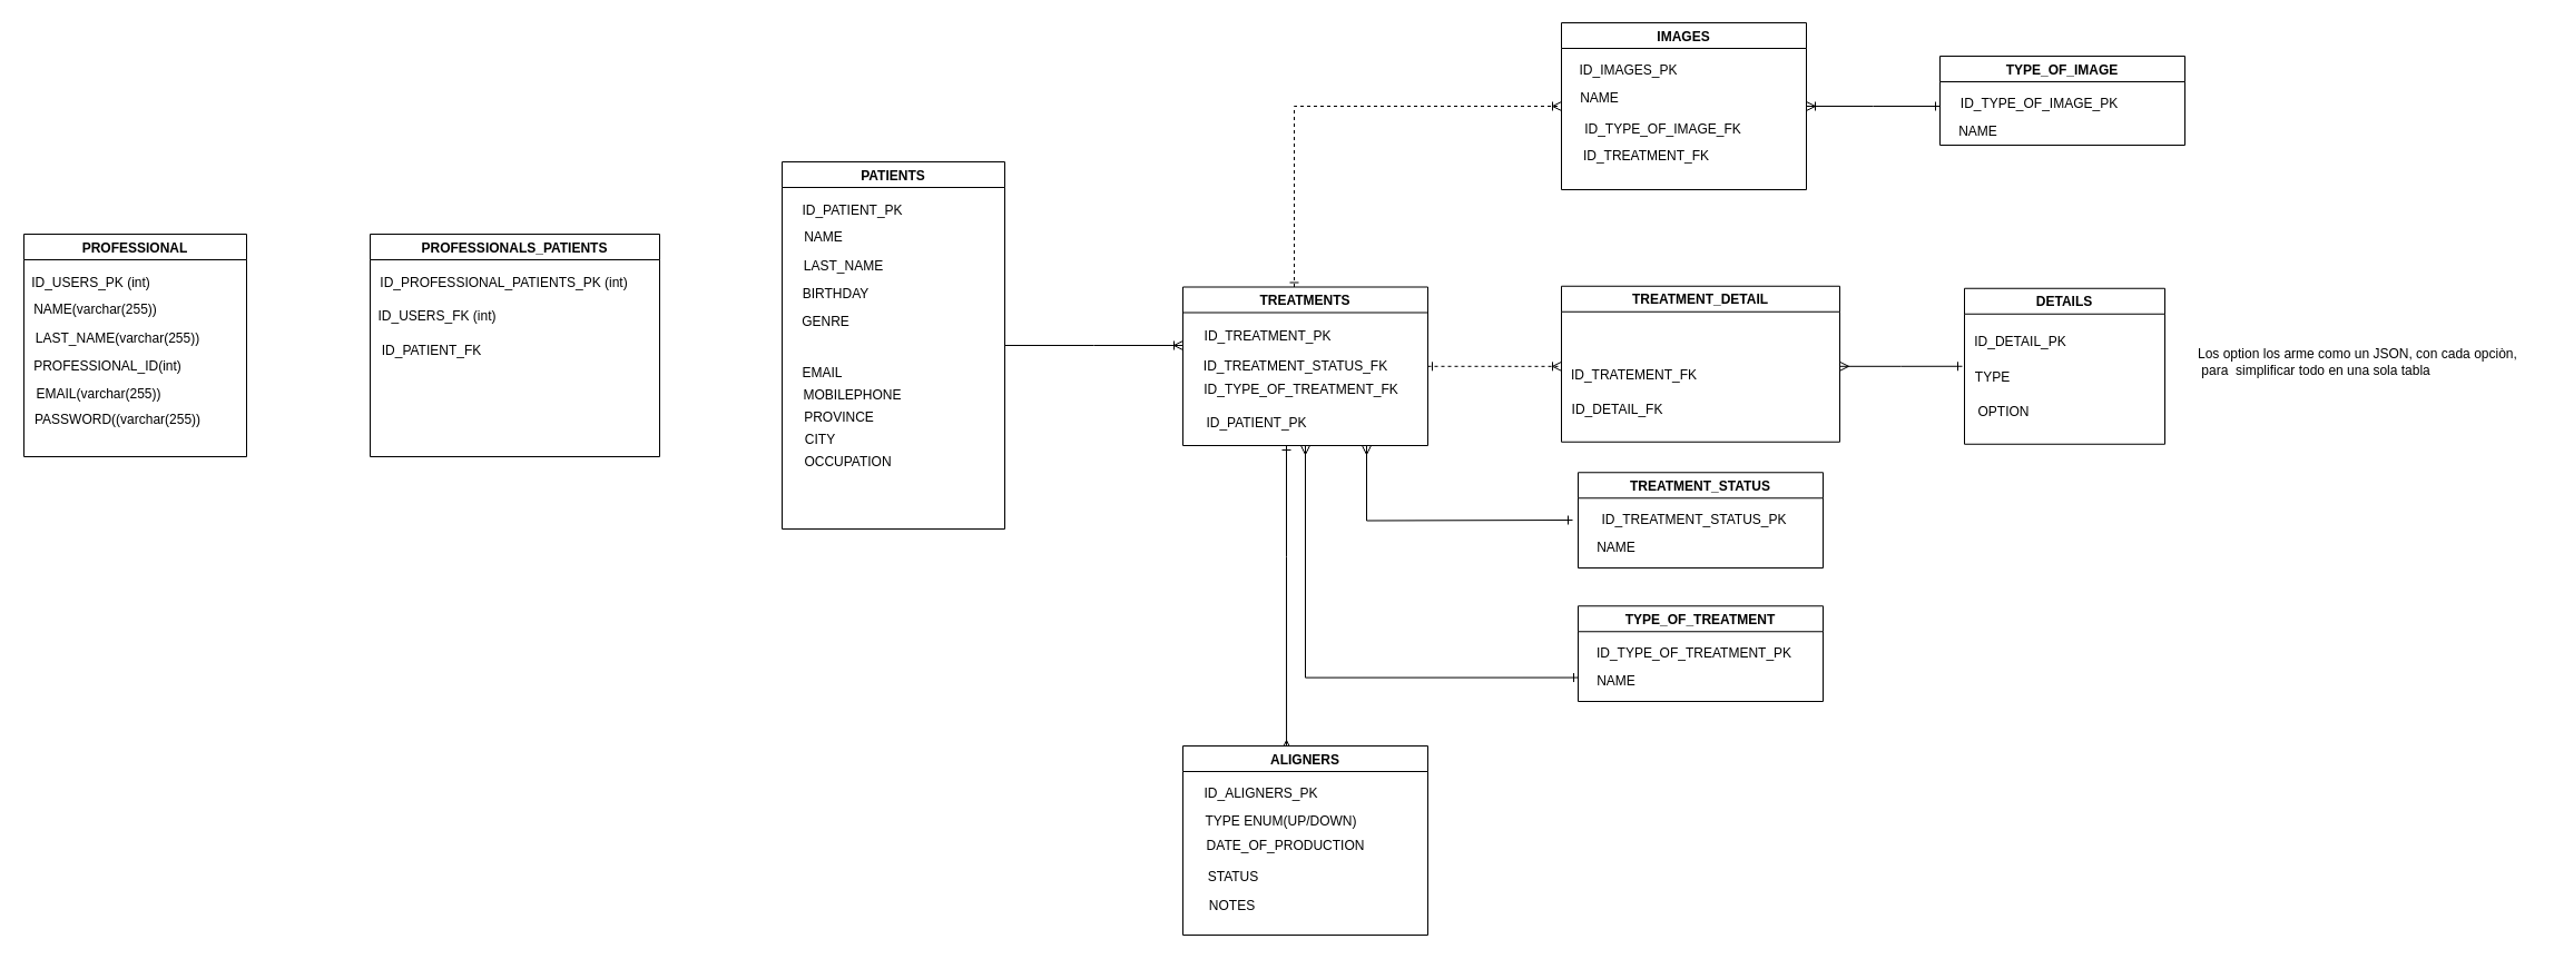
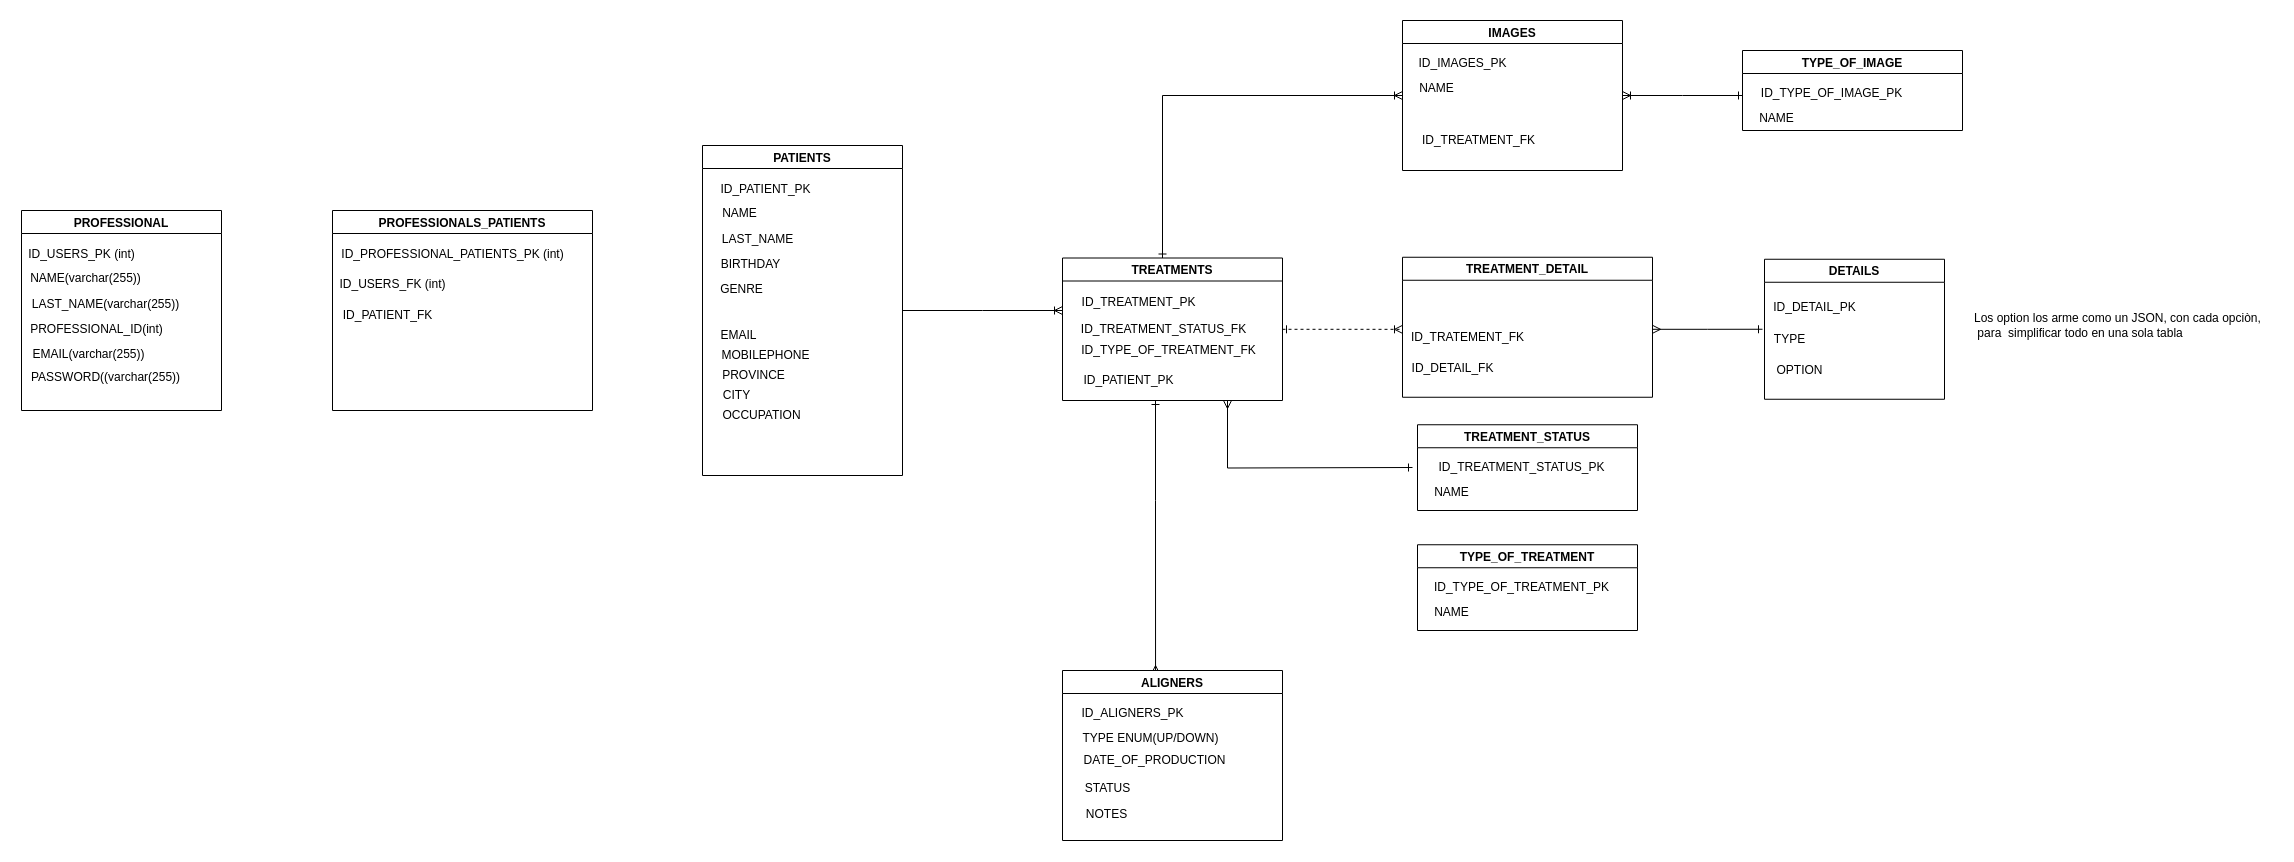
- <mxCell id="27" style="edgeStyle=orthogonalEdgeStyle;rounded=0;orthogonalLoop=1;jettySize=auto;html=1;entryX=0;entryY=0.5;entryDx=0;entryDy=0;startArrow=ERone;startFill=0;endArrow=ERoneToMany;endFill=0;dashed=1;" edge="1" parent="1" source="29" target="42"><mxGeometry relative="1" as="geometry"><Array as="points"><mxPoint x="1162" y="95" /></Array></mxGeometry></mxCell>
+ <mxCell id="27" style="edgeStyle=orthogonalEdgeStyle;rounded=0;orthogonalLoop=1;jettySize=auto;html=1;entryX=0;entryY=0.5;entryDx=0;entryDy=0;startArrow=ERone;startFill=0;endArrow=ERoneToMany;endFill=0;" edge="1" parent="1" source="29" target="42"><mxGeometry relative="1" as="geometry"><Array as="points"><mxPoint x="1162" y="95" /></Array></mxGeometry></mxCell>
- <mxCell id="46" value="ID_TYPE_OF_IMAGE_FK" style="text;html=1;align=center;verticalAlign=middle;resizable=0;points=[];autosize=1;strokeColor=none;fillColor=none;" vertex="1" parent="42"><mxGeometry x="11" y="86" width="160" height="20" as="geometry" /></mxCell>
- <mxCell id="26" style="edgeStyle=orthogonalEdgeStyle;rounded=0;orthogonalLoop=1;jettySize=auto;html=1;entryX=0;entryY=0.75;entryDx=0;entryDy=0;startArrow=ERmany;startFill=0;endArrow=ERone;endFill=0;" edge="1" parent="1" source="29" target="38"><mxGeometry relative="1" as="geometry"><Array as="points"><mxPoint x="1172" y="609" /></Array></mxGeometry></mxCell>
